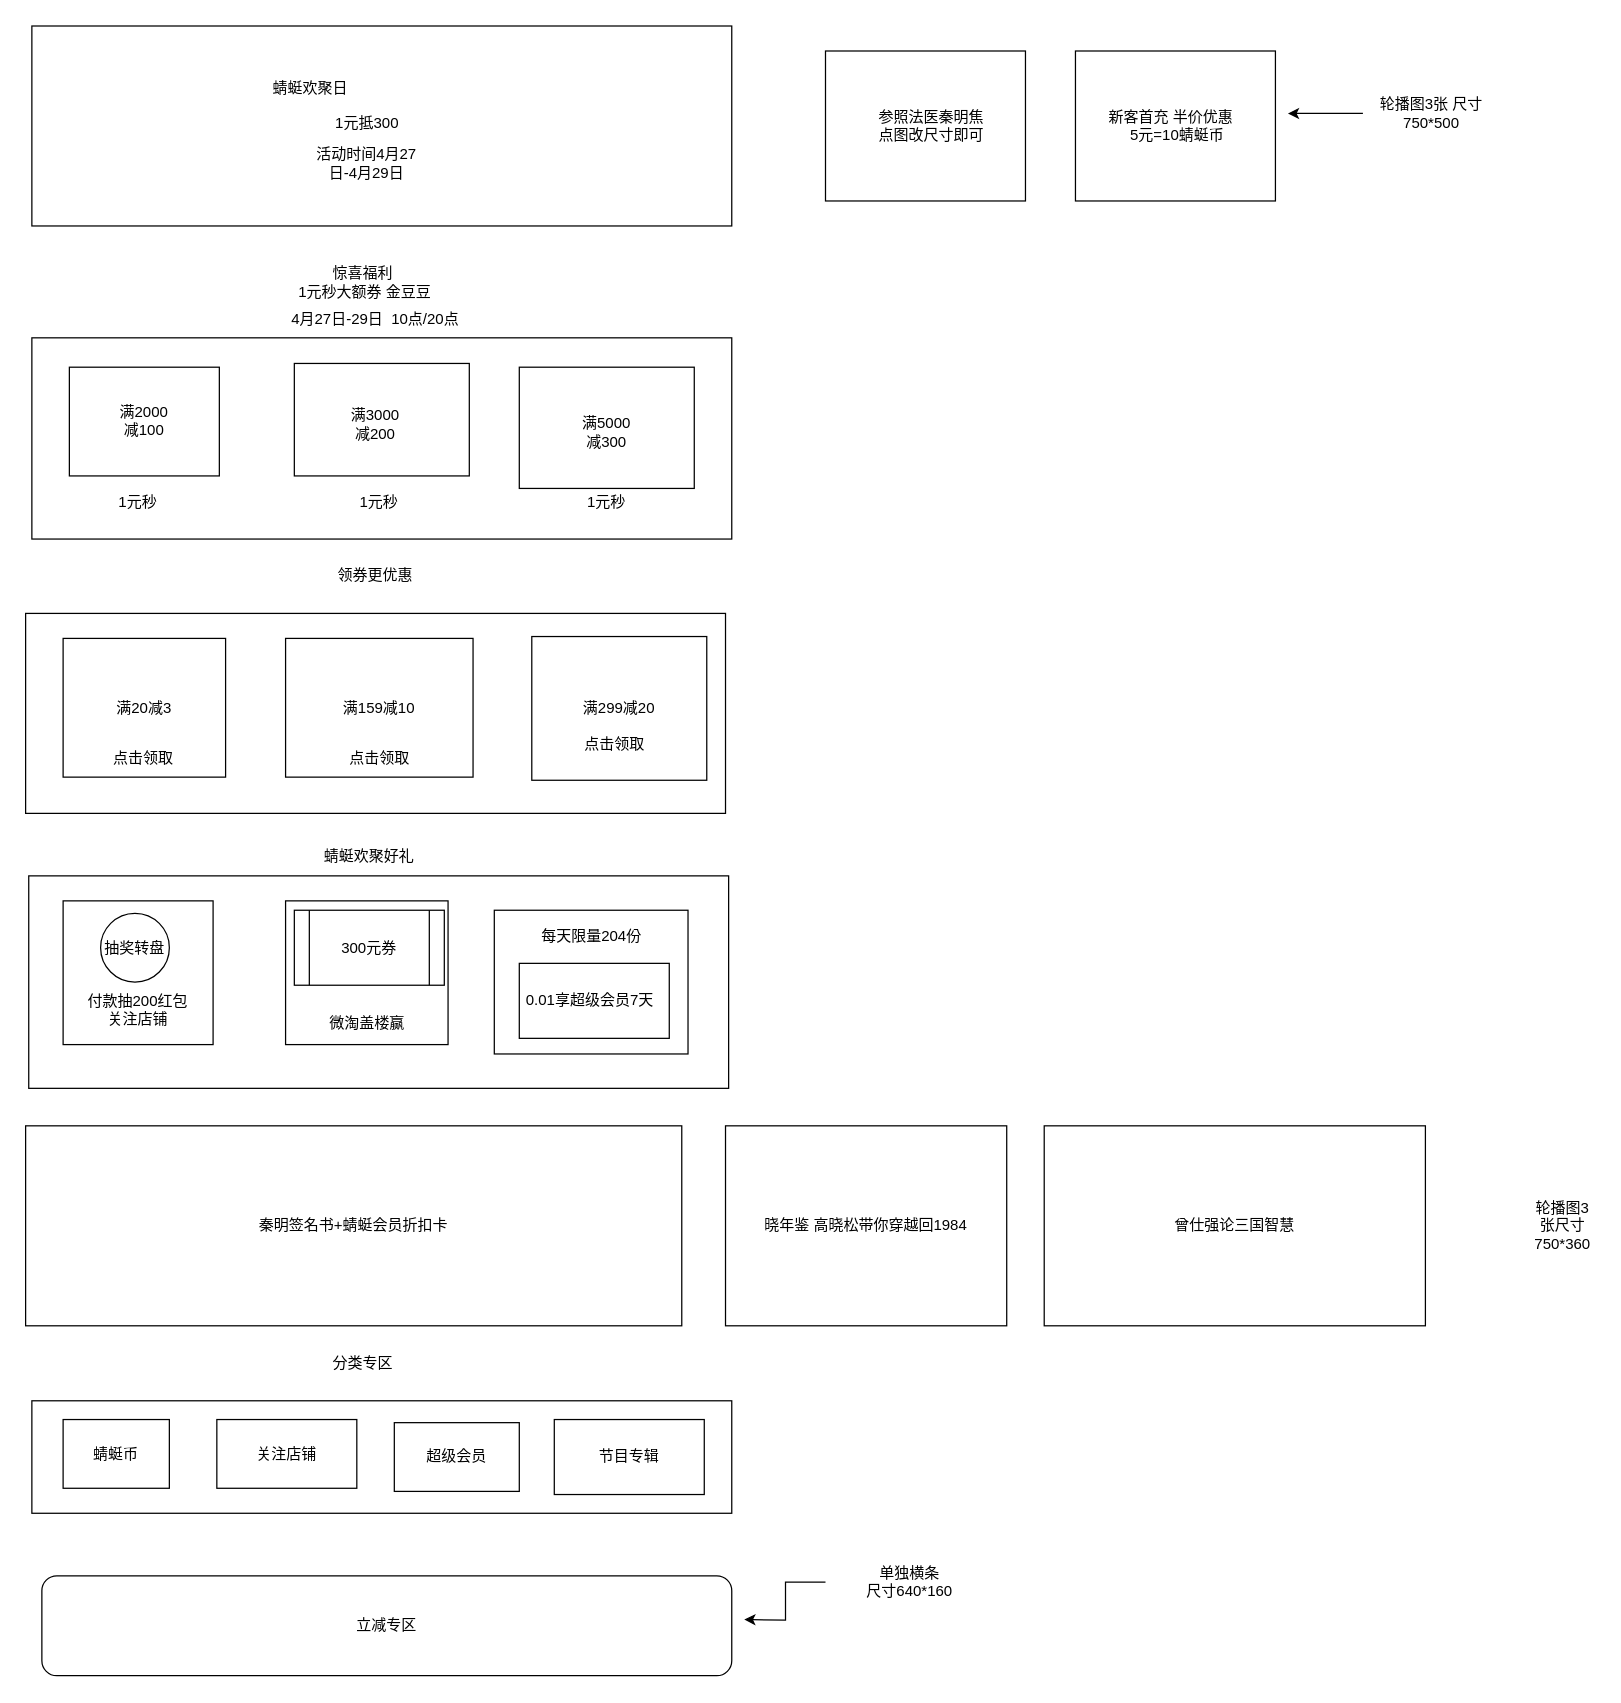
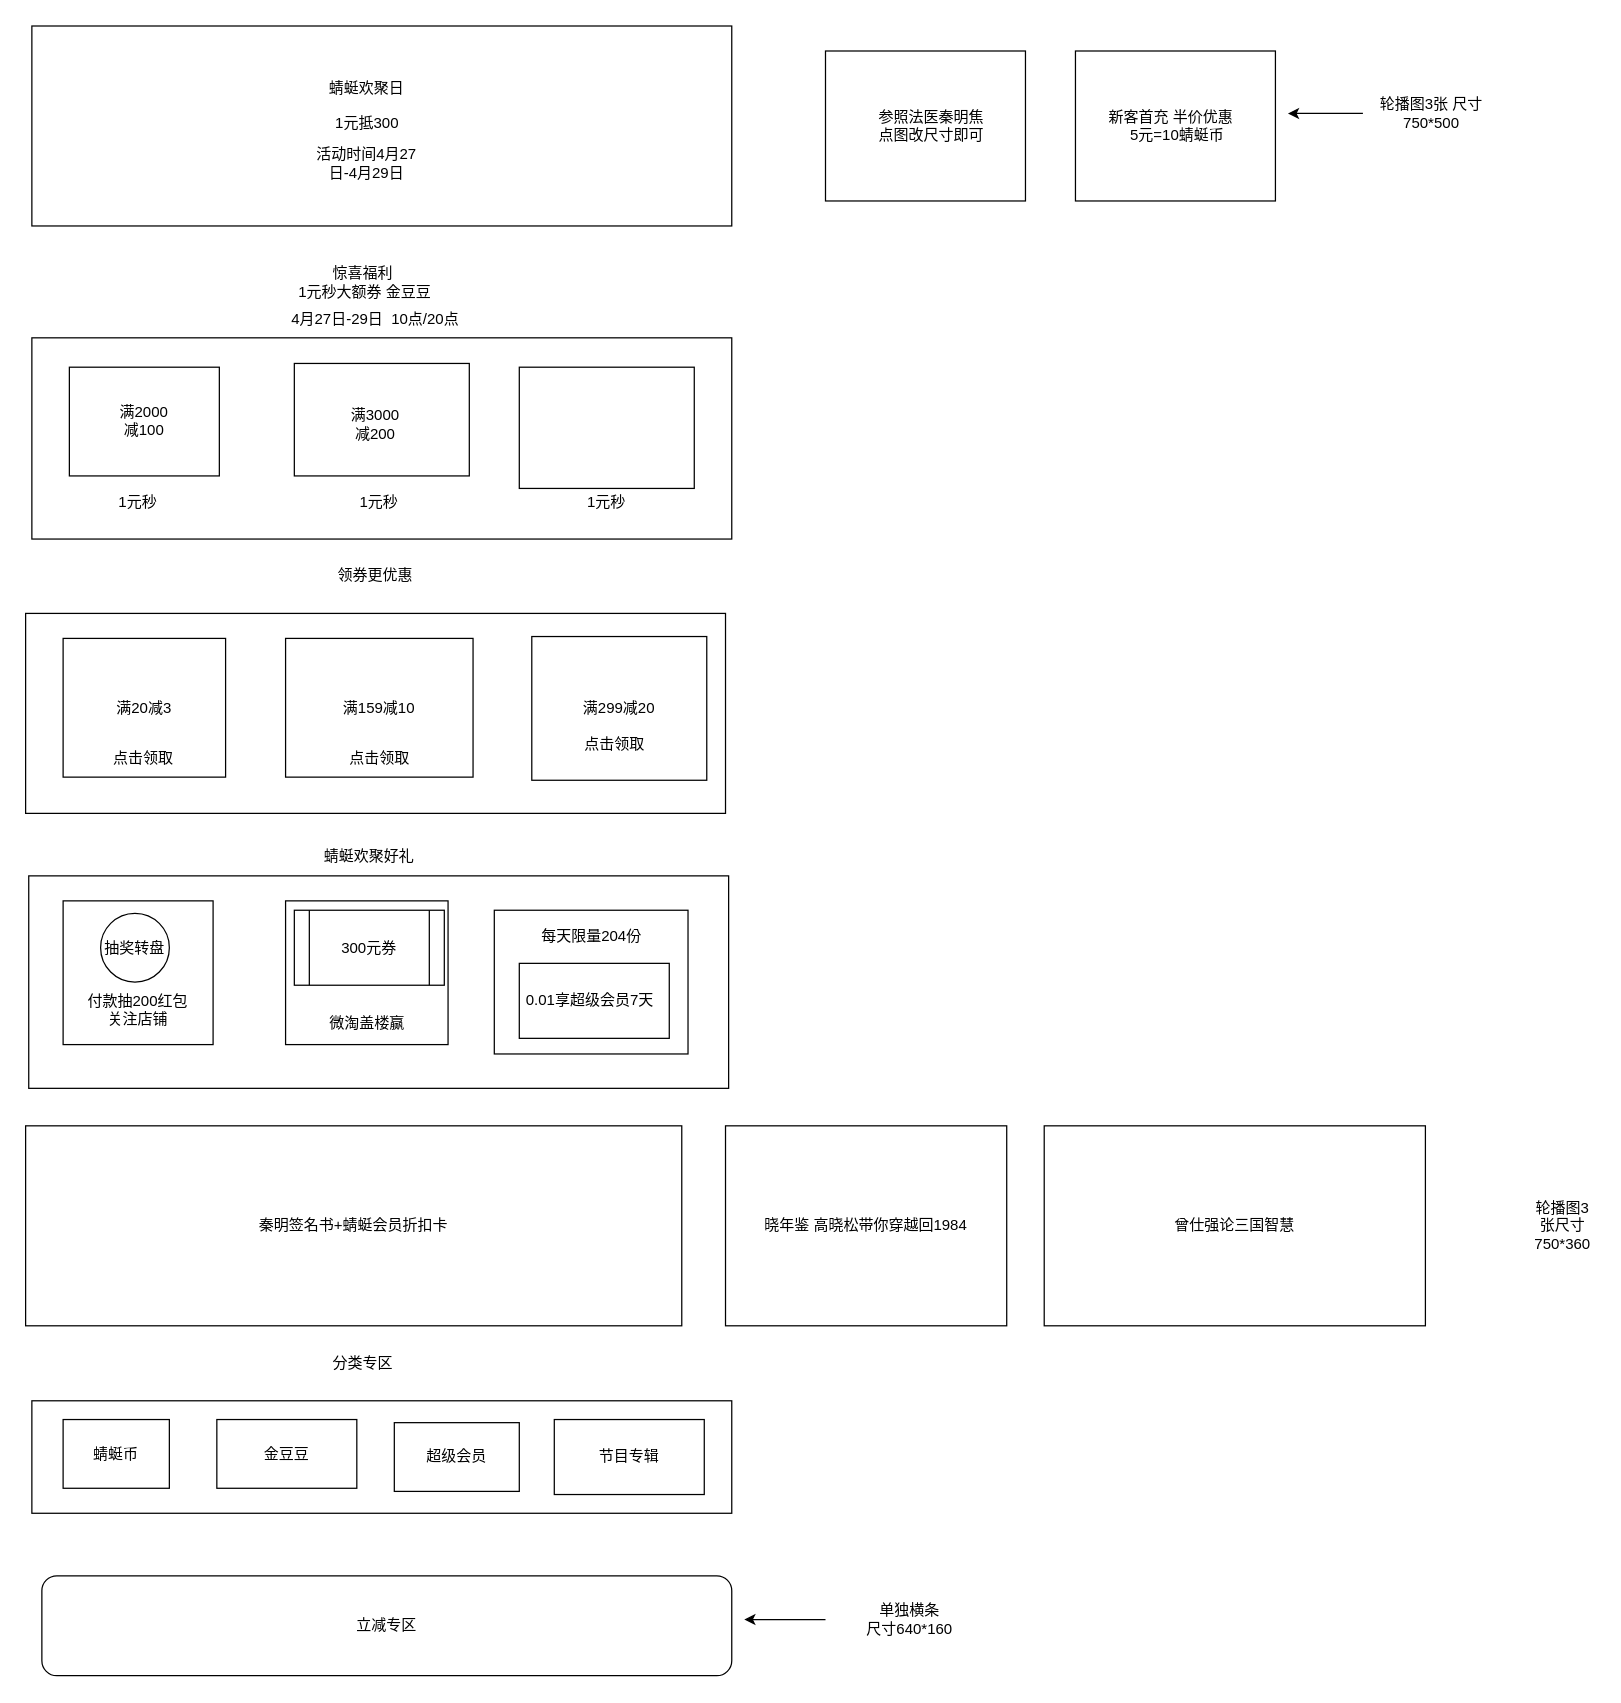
- <mxCell id="3" value="蜻蜓欢聚日" style="text;html=1;strokeColor=none;fillColor=none;align=center;verticalAlign=middle;whiteSpace=wrap;rounded=0;" parent="1" vertex="1"><mxGeometry x="198" y="60" width="100" height="20" as="geometry" /></mxCell>
+ <mxCell id="3" value="蜻蜓欢聚日" style="text;html=1;strokeColor=none;fillColor=none;align=center;verticalAlign=middle;whiteSpace=wrap;rounded=0;" parent="1" vertex="1"><mxGeometry x="243" y="60" width="100" height="20" as="geometry" /></mxCell>
- <mxCell id="15" value="满5000减300" style="text;html=1;strokeColor=none;fillColor=none;align=center;verticalAlign=middle;whiteSpace=wrap;rounded=0;" parent="1" vertex="1"><mxGeometry x="460" y="331.5" width="50" height="27" as="geometry" /></mxCell>
- <mxCell id="35" value="关注店铺" style="rounded=0;whiteSpace=wrap;html=1;" parent="1" vertex="1"><mxGeometry x="173" y="1135" width="112" height="55" as="geometry" /></mxCell>
+ <mxCell id="35" value="金豆豆" style="rounded=0;whiteSpace=wrap;html=1;" parent="1" vertex="1"><mxGeometry x="173" y="1135" width="112" height="55" as="geometry" /></mxCell>
- <mxCell id="40" value="单独横条&lt;br&gt;尺寸640*160" style="text;html=1;strokeColor=none;fillColor=none;align=center;verticalAlign=middle;whiteSpace=wrap;rounded=0;" parent="1" vertex="1"><mxGeometry x="660" y="1230" width="135" height="70" as="geometry" /></mxCell>
+ <mxCell id="40" value="单独横条&lt;br&gt;尺寸640*160" style="text;html=1;strokeColor=none;fillColor=none;align=center;verticalAlign=middle;whiteSpace=wrap;rounded=0;" parent="1" vertex="1"><mxGeometry x="660" y="1260" width="135" height="70" as="geometry" /></mxCell>
